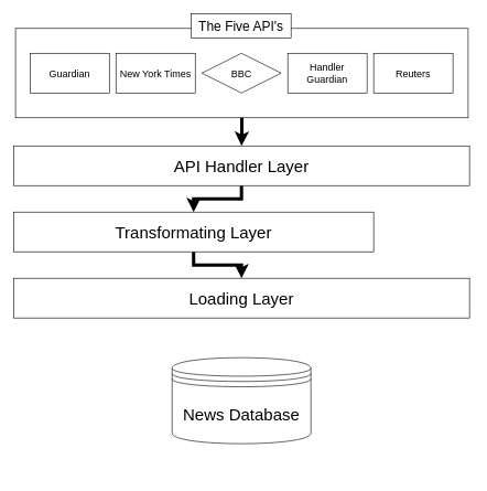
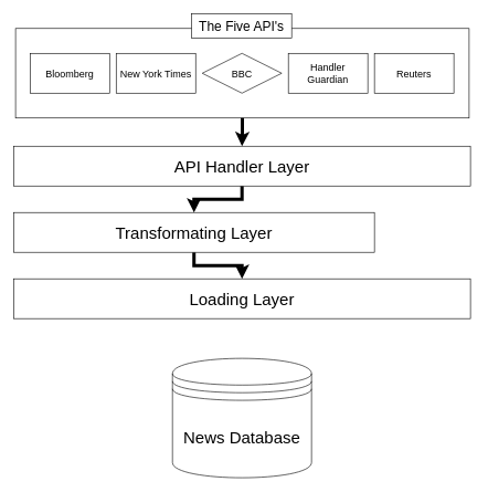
- <mxCell id="14" value="&lt;font style=&quot;font-size: 15px;&quot;&gt;Guardian&lt;/font&gt;" style="rounded=0;whiteSpace=wrap;html=1;" vertex="1" parent="8"><mxGeometry width="120" height="60" as="geometry" /></mxCell>
+ <mxCell id="14" value="&lt;font style=&quot;font-size: 15px;&quot;&gt;Bloomberg&lt;/font&gt;" style="rounded=0;whiteSpace=wrap;html=1;" vertex="1" parent="8"><mxGeometry width="120" height="60" as="geometry" /></mxCell>
- <mxCell id="2" value="&lt;font style=&quot;font-size: 25px;&quot;&gt;News Database&lt;/font&gt;" style="shape=datastore;whiteSpace=wrap;html=1;" vertex="1" parent="1"><mxGeometry x="260" y="540" width="210" height="130" as="geometry" /></mxCell>
+ <mxCell id="2" value="&lt;font style=&quot;font-size: 25px;&quot;&gt;News Database&lt;/font&gt;" style="shape=datastore;whiteSpace=wrap;html=1;" vertex="1" parent="1"><mxGeometry x="260" y="540" width="210" height="180" as="geometry" /></mxCell>
